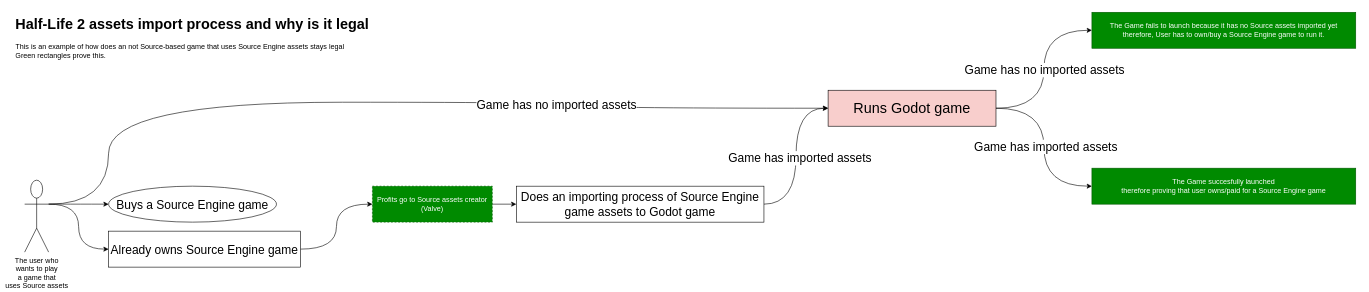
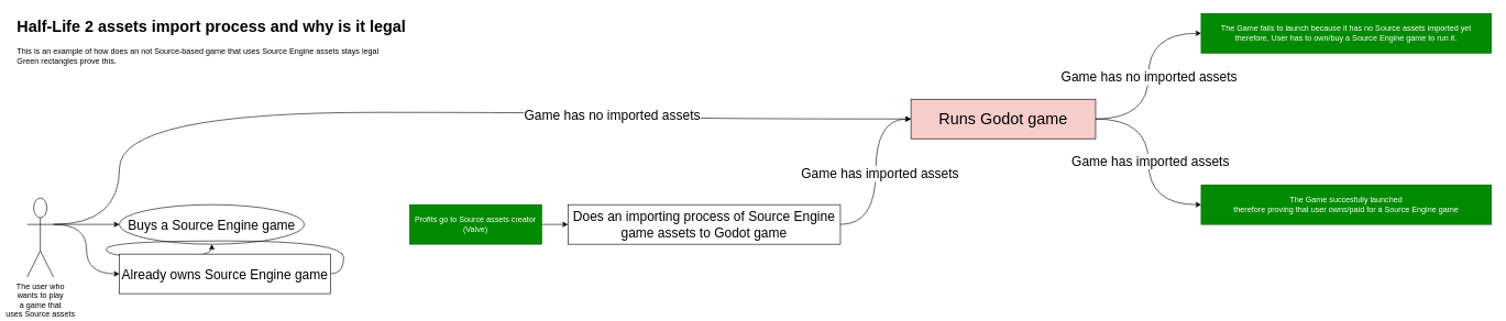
- <mxCell id="15" value="Profits go to Source assets creator (Valve)" style="rounded=0;whiteSpace=wrap;html=1;fillColor=#008a00;fontColor=#ffffff;strokeColor=#005700;dashed=1;" vertex="1" parent="1"><mxGeometry x="620" y="310" width="200" height="60" as="geometry" /></mxCell>
+ <mxCell id="15" value="Profits go to Source assets creator (Valve)" style="rounded=0;whiteSpace=wrap;html=1;fillColor=#008a00;fontColor=#ffffff;strokeColor=#005700;" vertex="1" parent="1"><mxGeometry x="620" y="310" width="200" height="60" as="geometry" /></mxCell>
- <mxCell id="16" style="edgeStyle=orthogonalEdgeStyle;rounded=0;orthogonalLoop=1;jettySize=auto;html=1;exitX=1;exitY=0.5;exitDx=0;exitDy=0;entryX=0;entryY=0.5;entryDx=0;entryDy=0;curved=1;" edge="1" parent="1" source="17" target="15"><mxGeometry relative="1" as="geometry" /></mxCell>
+ <mxCell id="16" style="edgeStyle=orthogonalEdgeStyle;rounded=0;orthogonalLoop=1;jettySize=auto;html=1;exitX=1;exitY=0.5;exitDx=0;exitDy=0;curved=1;" edge="1" parent="1" source="17" target="13"><mxGeometry relative="1" as="geometry" /></mxCell>
